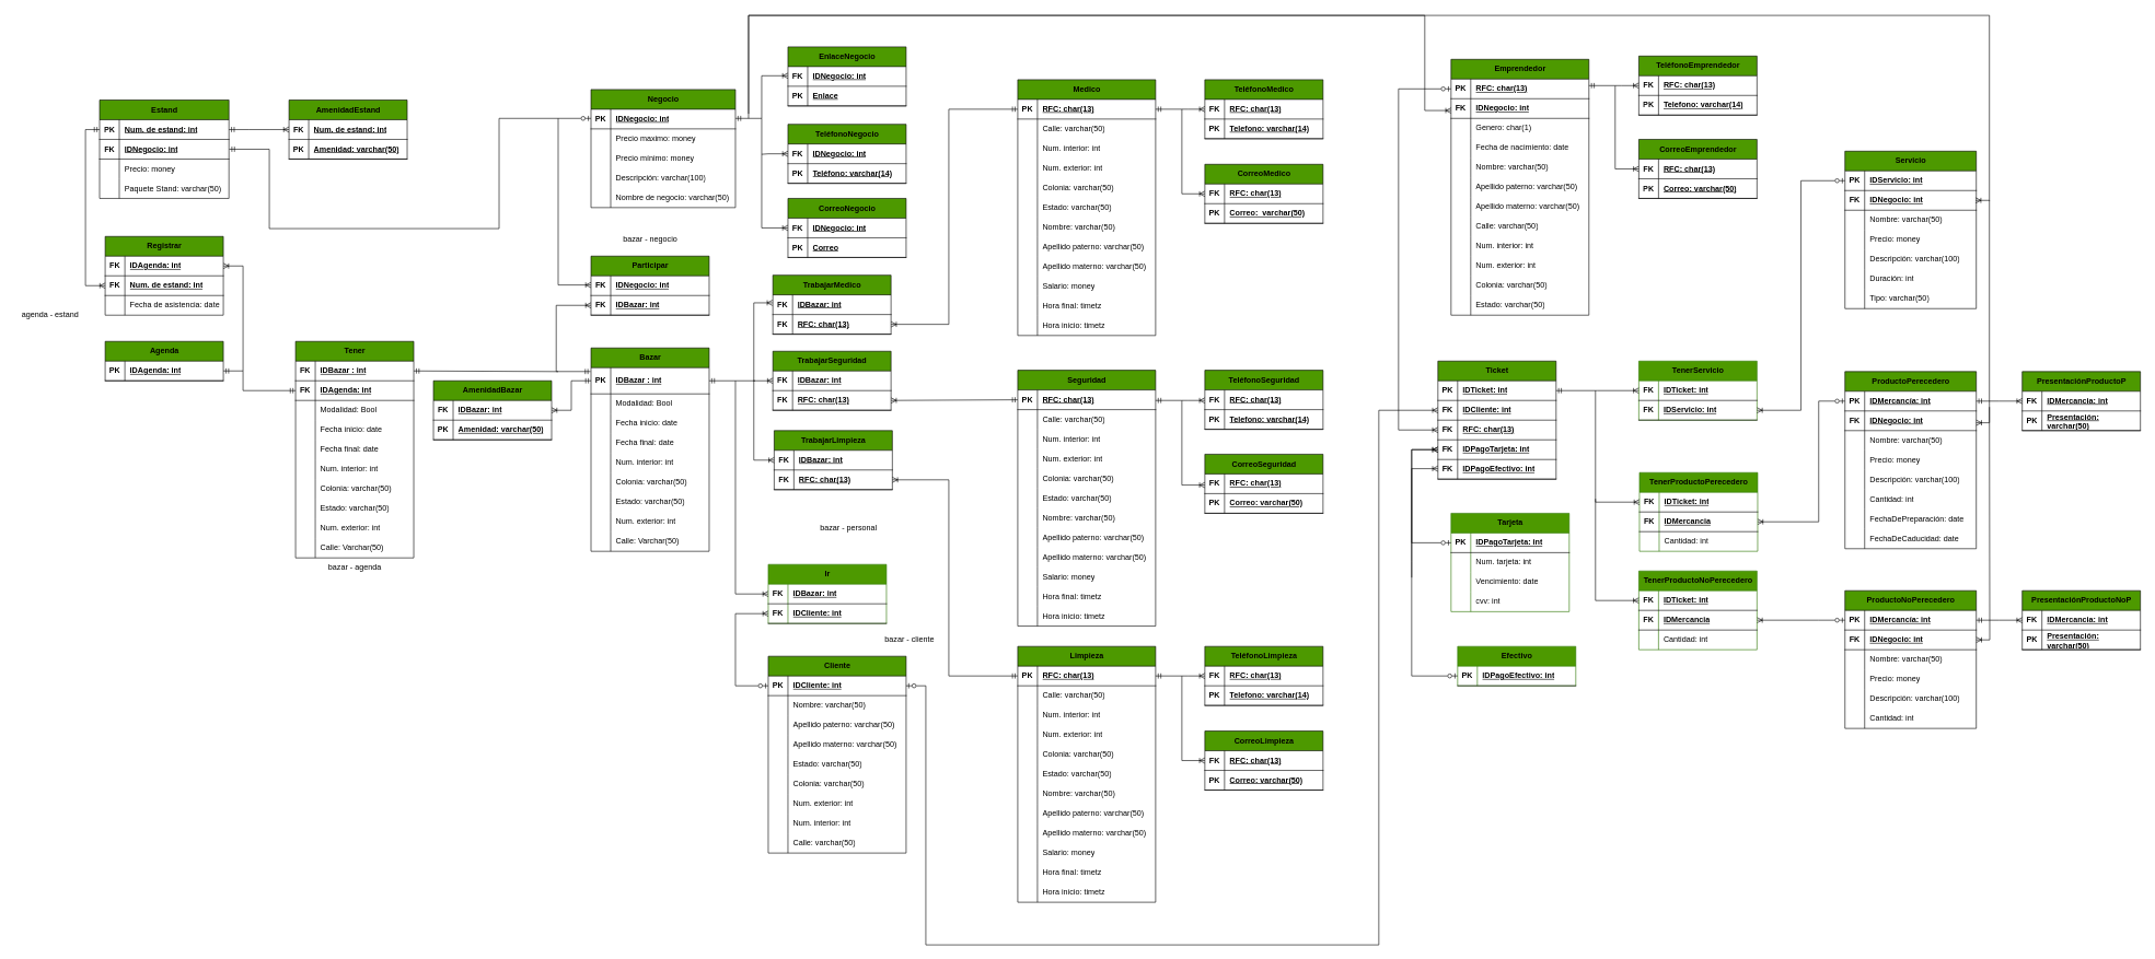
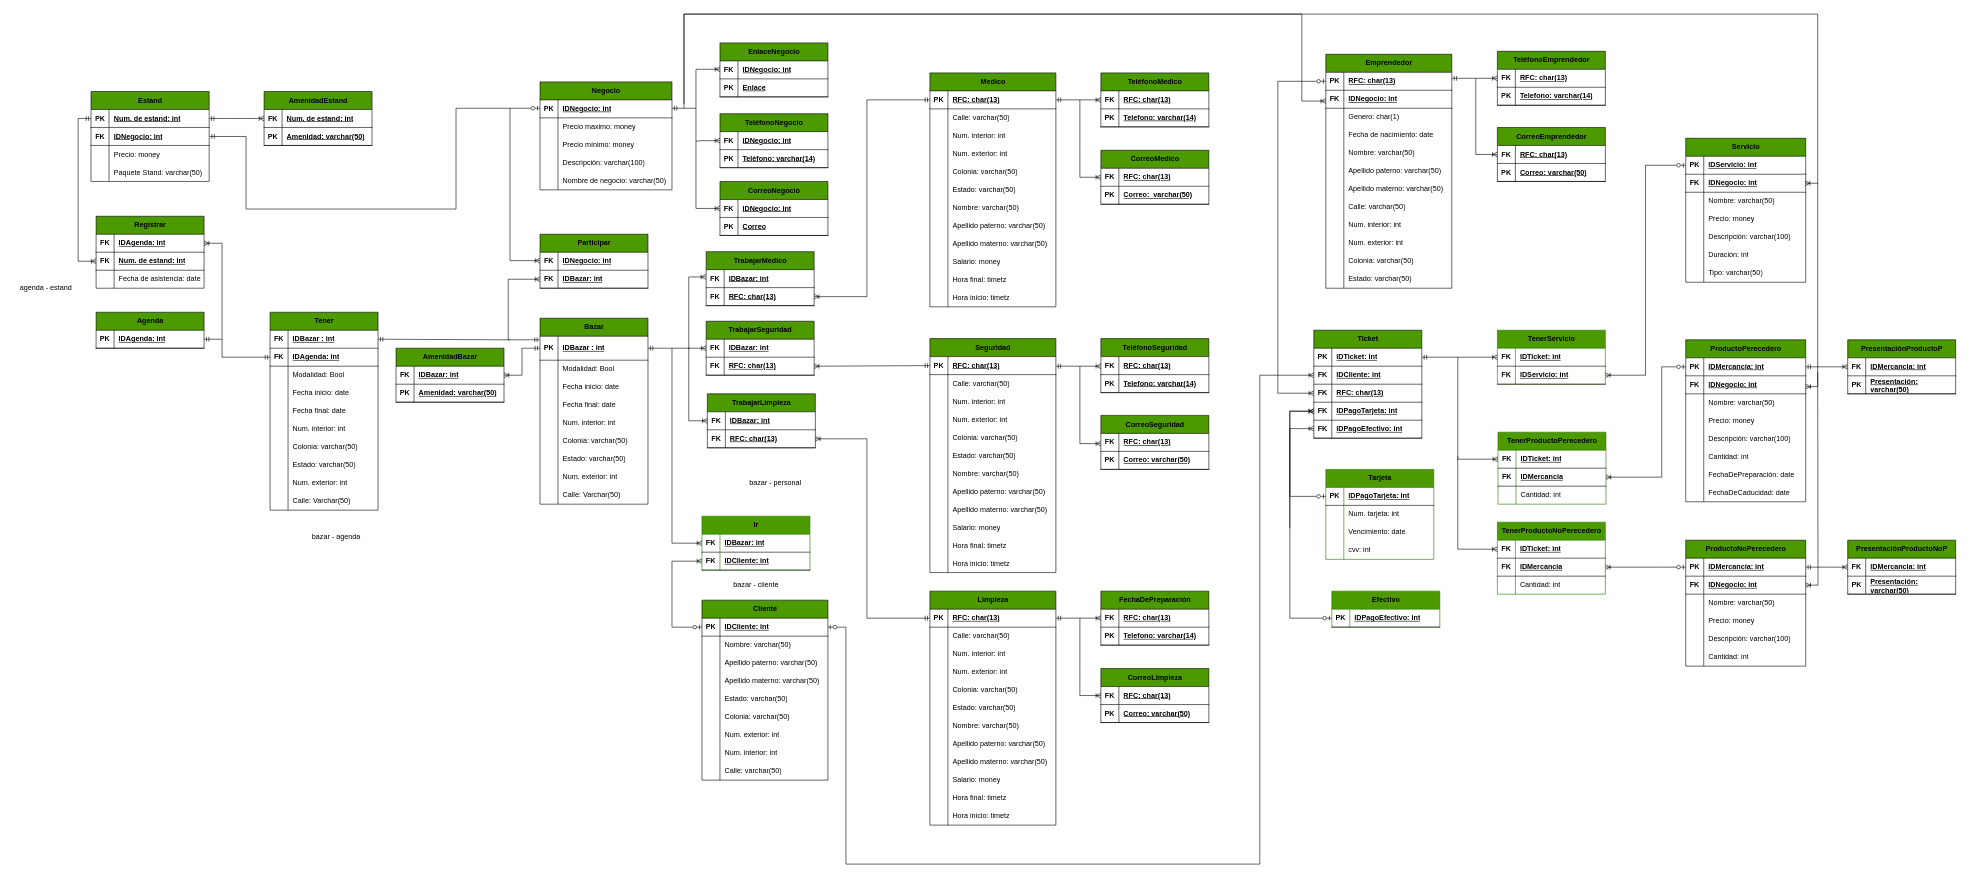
- <mxCell id="454" value="bazar - negocio" style="text;html=1;align=center;verticalAlign=middle;resizable=0;points=[];autosize=1;strokeColor=none;fillColor=none;" vertex="1" parent="1"><mxGeometry x="934" y="350" width="110" height="30" as="geometry" /></mxCell>
- <mxCell id="455" value="bazar - agenda" style="text;html=1;align=center;verticalAlign=middle;resizable=0;points=[];autosize=1;strokeColor=none;fillColor=none;" vertex="1" parent="1"><mxGeometry x="489" y="850" width="100" height="30" as="geometry" /></mxCell>
+ <mxCell id="455" value="bazar - agenda" style="text;html=1;align=center;verticalAlign=middle;resizable=0;points=[];autosize=1;strokeColor=none;fillColor=none;" vertex="1" parent="1"><mxGeometry x="509" y="880" width="100" height="30" as="geometry" /></mxCell>
- <mxCell id="458" value="bazar - cliente" style="text;html=1;align=center;verticalAlign=middle;resizable=0;points=[];autosize=1;strokeColor=none;fillColor=none;" vertex="1" parent="1"><mxGeometry x="1334" y="960" width="100" height="30" as="geometry" /></mxCell>
+ <mxCell id="458" value="bazar - cliente" style="text;html=1;align=center;verticalAlign=middle;resizable=0;points=[];autosize=1;strokeColor=none;fillColor=none;" vertex="1" parent="1"><mxGeometry x="1209" y="960" width="100" height="30" as="geometry" /></mxCell>
- <mxCell id="176" value="TeléfonoLimpieza" style="shape=table;startSize=30;container=1;collapsible=1;childLayout=tableLayout;fixedRows=1;rowLines=0;fontStyle=1;align=center;resizeLast=1;html=1;fillColor=#4D9900;" vertex="1" parent="1"><mxGeometry x="1834" y="985" width="180" height="90" as="geometry" /></mxCell>
+ <mxCell id="176" value="FechaDePreparación" style="shape=table;startSize=30;container=1;collapsible=1;childLayout=tableLayout;fixedRows=1;rowLines=0;fontStyle=1;align=center;resizeLast=1;html=1;fillColor=#4D9900;" vertex="1" parent="1"><mxGeometry x="1834" y="985" width="180" height="90" as="geometry" /></mxCell>
